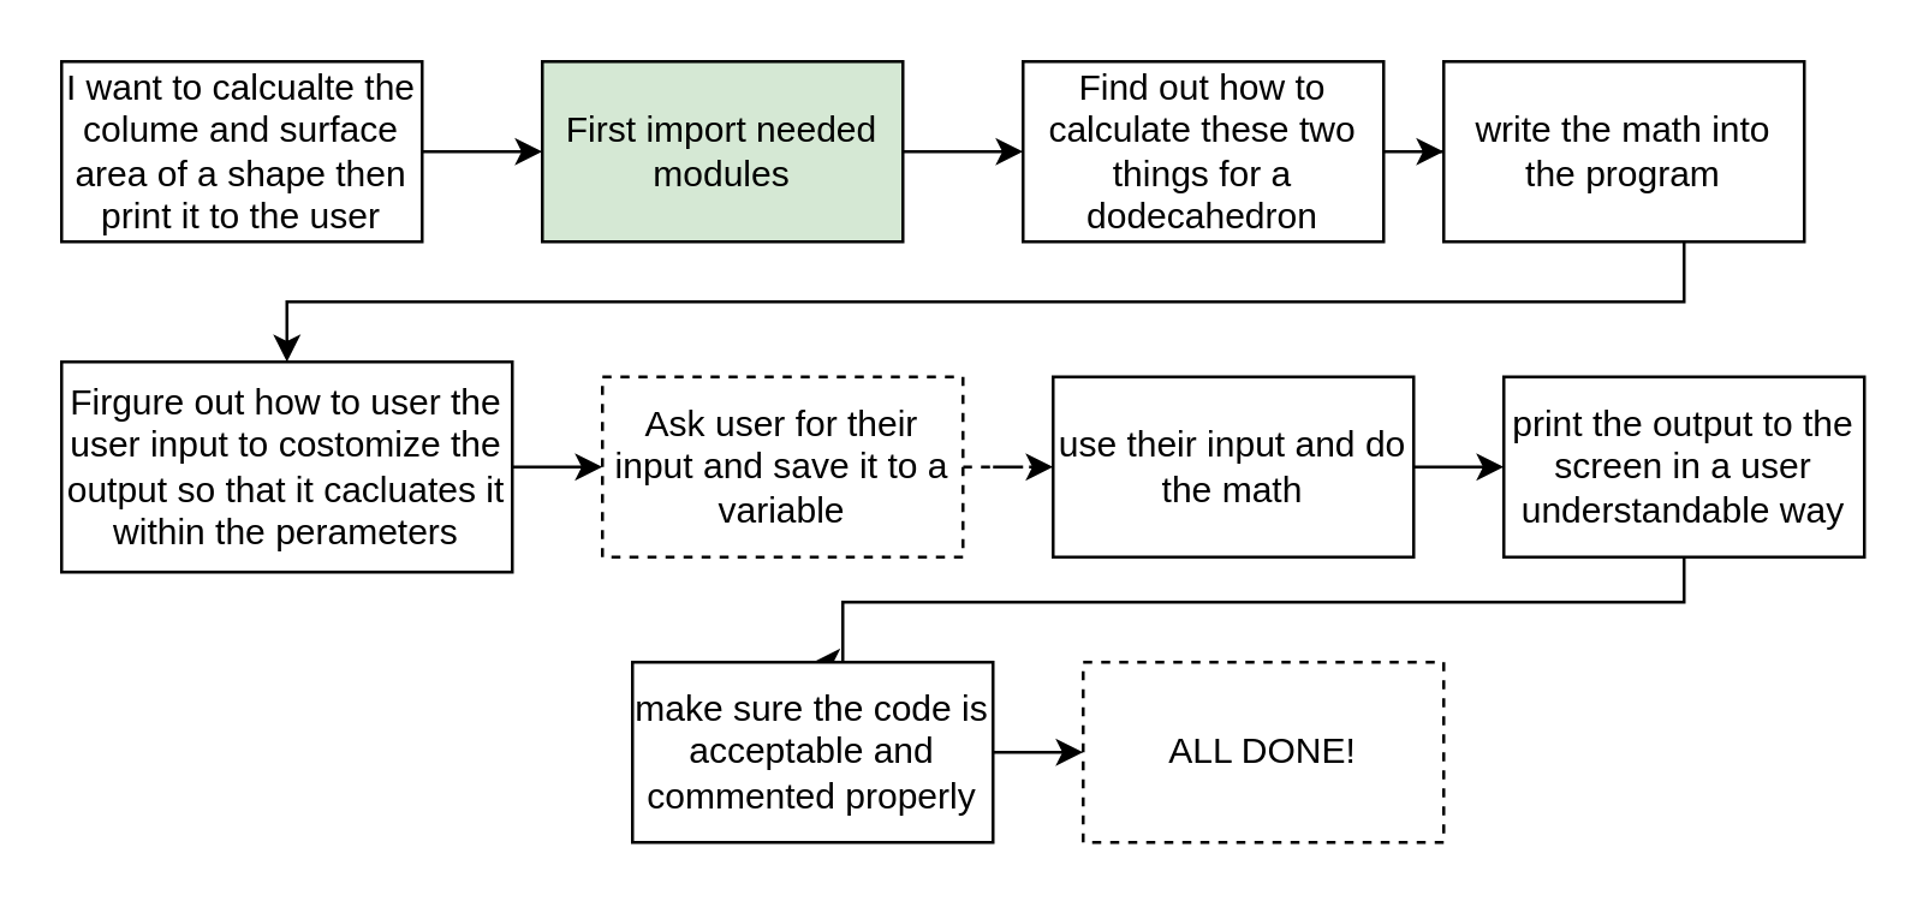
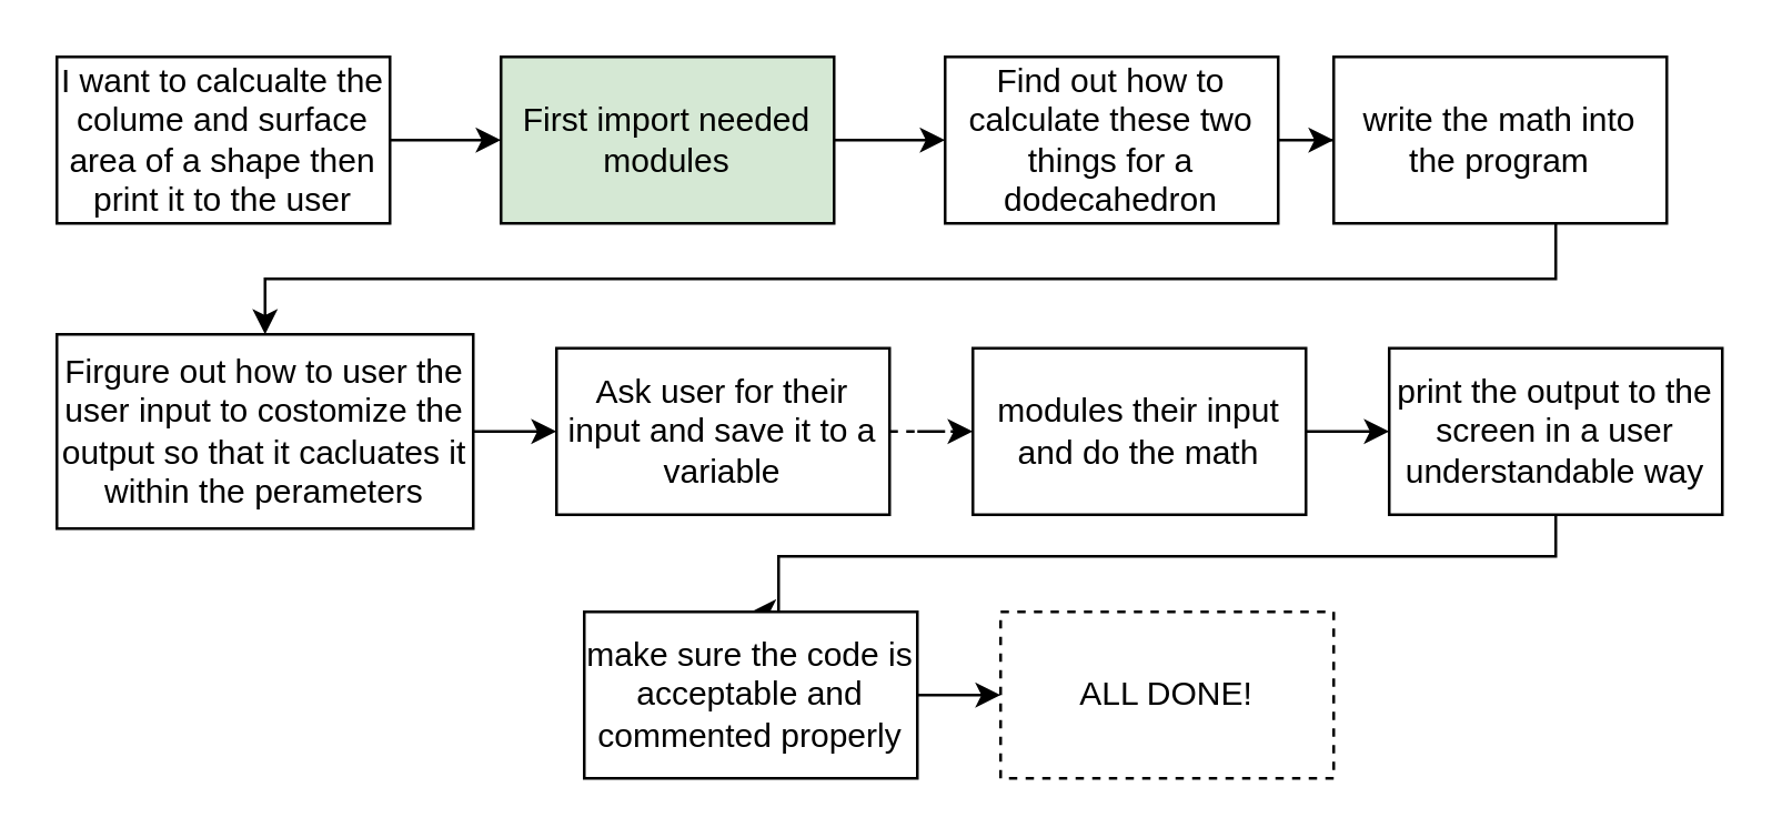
- <mxCell id="13" value="Ask user for their input and save it to a variable" style="rounded=0;whiteSpace=wrap;html=1;dashed=1;" vertex="1" parent="1"><mxGeometry x="200" y="125" width="120" height="60" as="geometry" /></mxCell>
+ <mxCell id="13" value="Ask user for their input and save it to a variable" style="rounded=0;whiteSpace=wrap;html=1;" vertex="1" parent="1"><mxGeometry x="200" y="125" width="120" height="60" as="geometry" /></mxCell>
- <mxCell id="15" value="use their input and do the math" style="rounded=0;whiteSpace=wrap;html=1;" vertex="1" parent="1"><mxGeometry x="350" y="125" width="120" height="60" as="geometry" /></mxCell>
+ <mxCell id="15" value="modules their input and do the math" style="rounded=0;whiteSpace=wrap;html=1;" vertex="1" parent="1"><mxGeometry x="350" y="125" width="120" height="60" as="geometry" /></mxCell>
